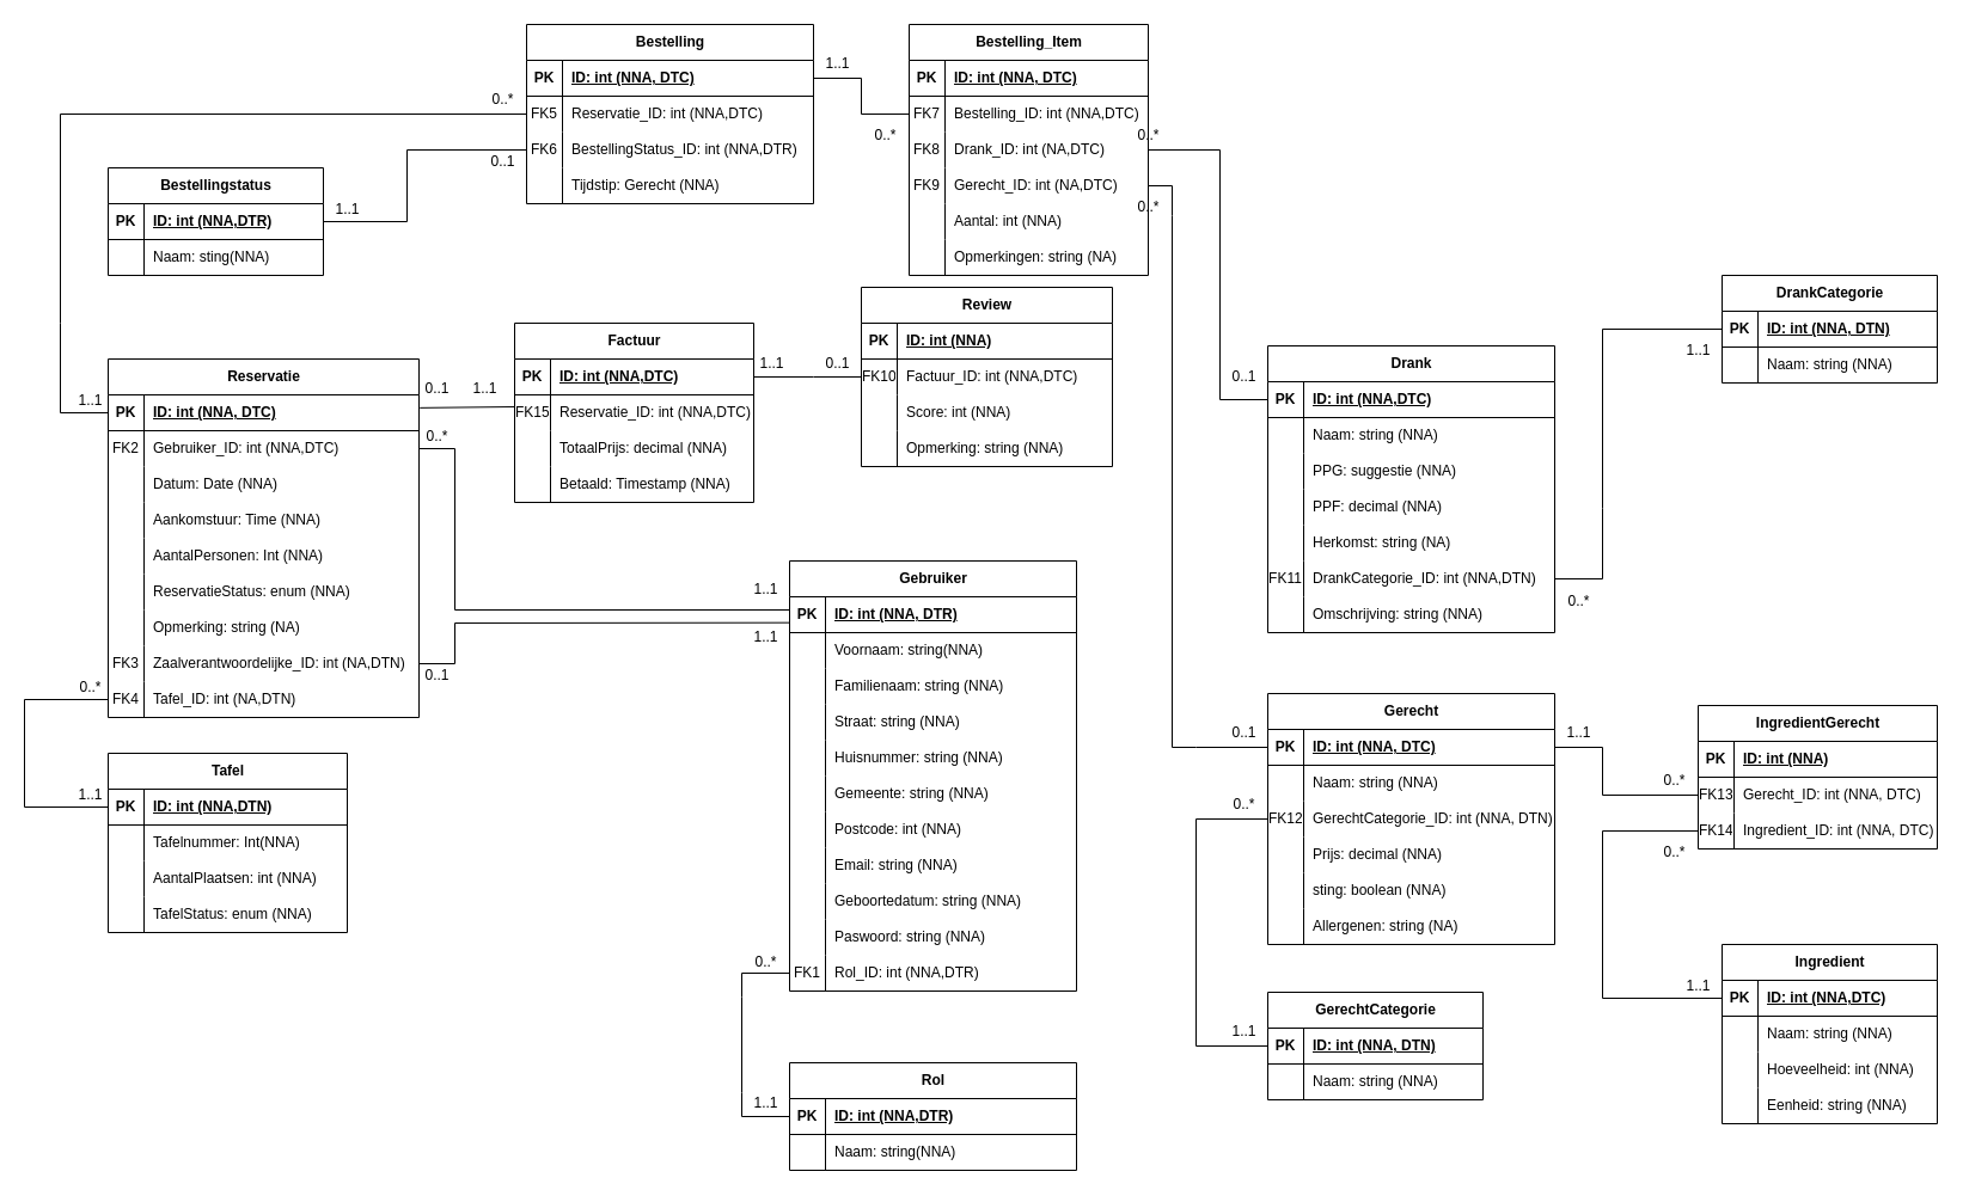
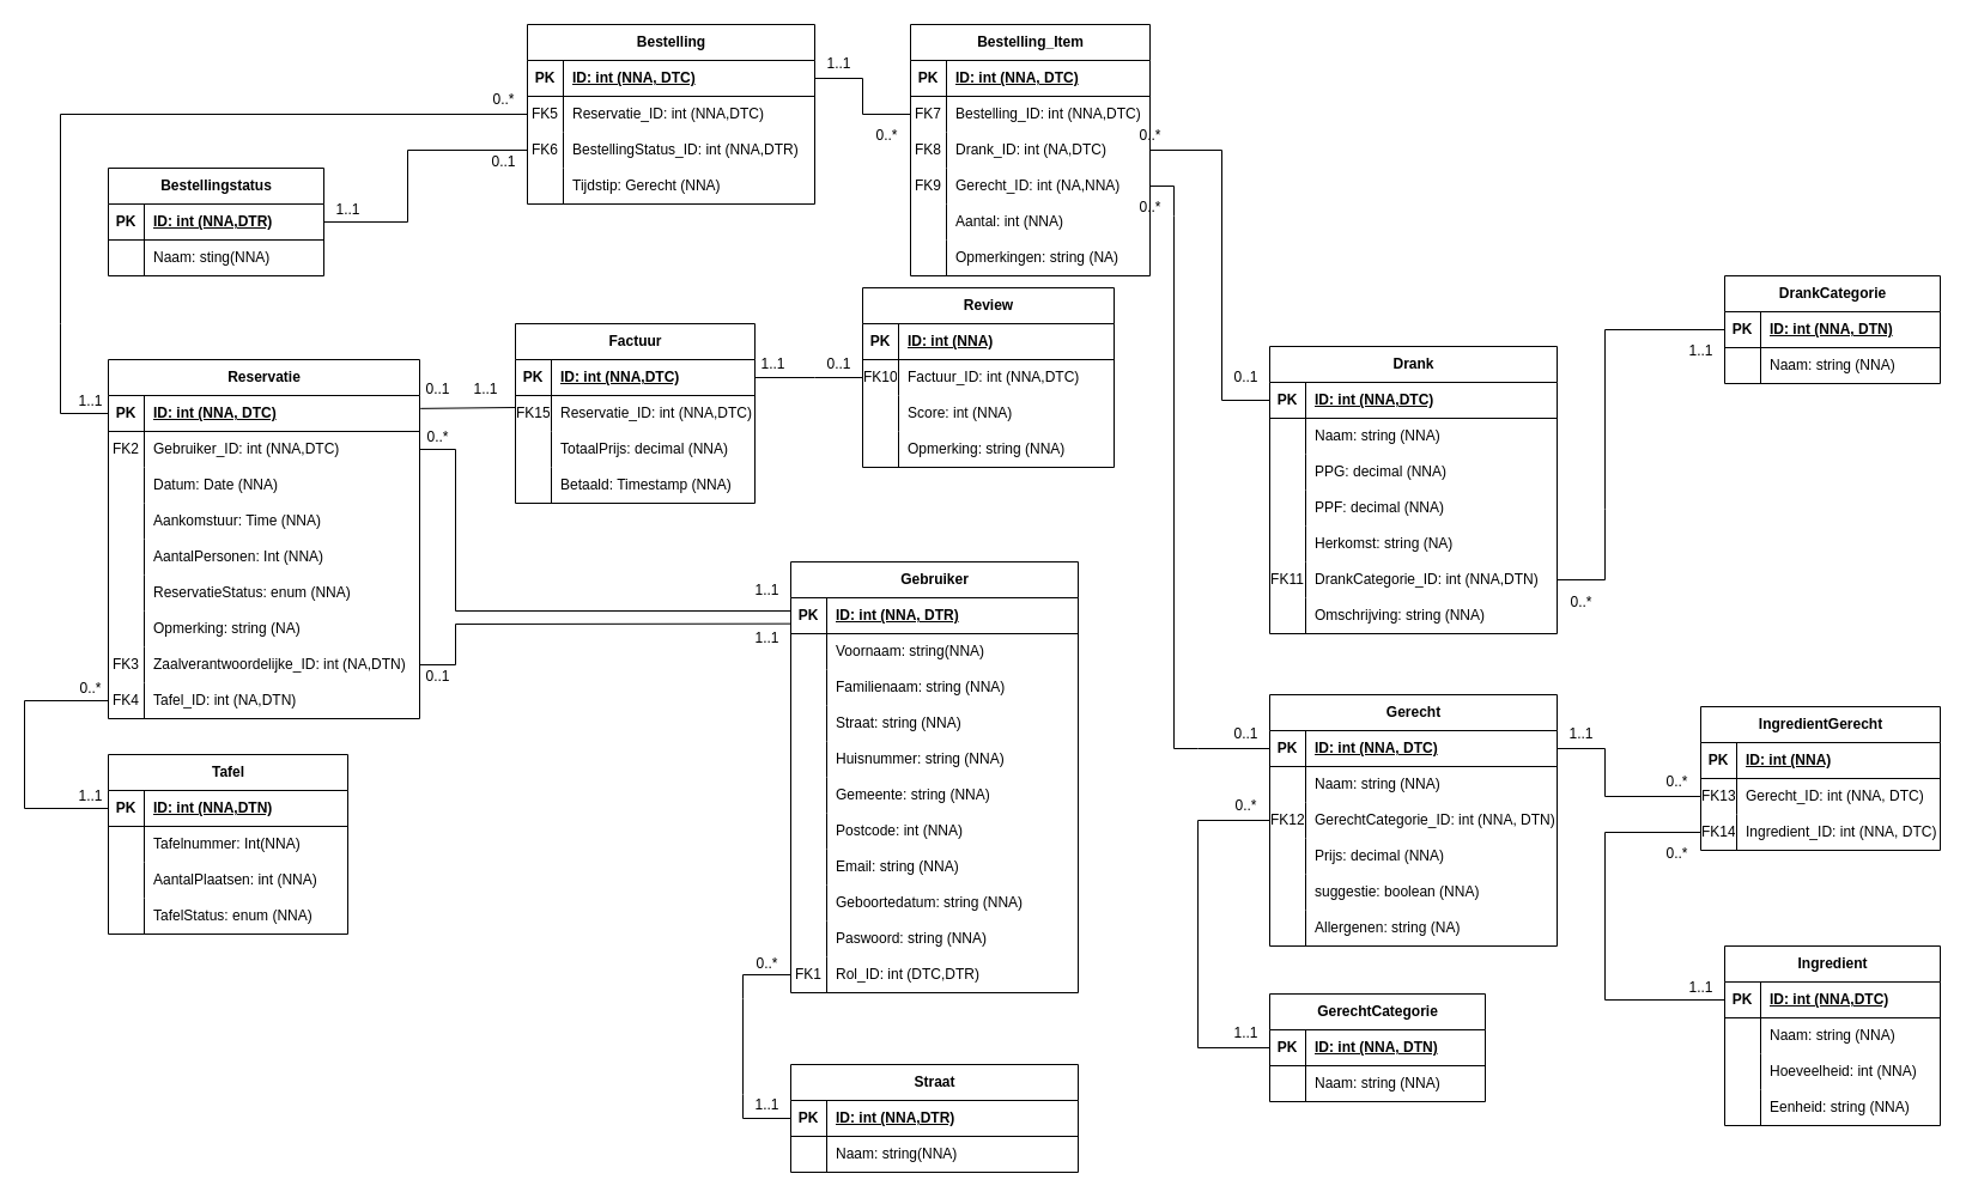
- <mxCell id="197" value="Gerecht_ID: int (NA,DTC)" style="shape=partialRectangle;connectable=0;fillColor=none;top=0;left=0;bottom=0;right=0;align=left;spacingLeft=6;overflow=hidden;whiteSpace=wrap;html=1;" parent="195" vertex="1"><mxGeometry x="30" width="170" height="30" as="geometry"><mxRectangle width="170" height="30" as="alternateBounds" /></mxGeometry></mxCell>
+ <mxCell id="197" value="Gerecht_ID: int (NA,NNA)" style="shape=partialRectangle;connectable=0;fillColor=none;top=0;left=0;bottom=0;right=0;align=left;spacingLeft=6;overflow=hidden;whiteSpace=wrap;html=1;" parent="195" vertex="1"><mxGeometry x="30" width="170" height="30" as="geometry"><mxRectangle width="170" height="30" as="alternateBounds" /></mxGeometry></mxCell>
- <mxCell id="45" value="PPG: suggestie (NNA)" style="shape=partialRectangle;connectable=0;fillColor=none;top=0;left=0;bottom=0;right=0;align=left;spacingLeft=6;overflow=hidden;whiteSpace=wrap;html=1;" parent="43" vertex="1"><mxGeometry x="30" width="210" height="30" as="geometry"><mxRectangle width="210" height="30" as="alternateBounds" /></mxGeometry></mxCell>
+ <mxCell id="45" value="PPG: decimal (NNA)" style="shape=partialRectangle;connectable=0;fillColor=none;top=0;left=0;bottom=0;right=0;align=left;spacingLeft=6;overflow=hidden;whiteSpace=wrap;html=1;" parent="43" vertex="1"><mxGeometry x="30" width="210" height="30" as="geometry"><mxRectangle width="210" height="30" as="alternateBounds" /></mxGeometry></mxCell>
- <mxCell id="80" value="sting: boolean (NNA)" style="shape=partialRectangle;connectable=0;fillColor=none;top=0;left=0;bottom=0;right=0;align=left;spacingLeft=6;overflow=hidden;whiteSpace=wrap;html=1;" parent="78" vertex="1"><mxGeometry x="30" width="210" height="30" as="geometry"><mxRectangle width="210" height="30" as="alternateBounds" /></mxGeometry></mxCell>
+ <mxCell id="80" value="suggestie: boolean (NNA)" style="shape=partialRectangle;connectable=0;fillColor=none;top=0;left=0;bottom=0;right=0;align=left;spacingLeft=6;overflow=hidden;whiteSpace=wrap;html=1;" parent="78" vertex="1"><mxGeometry x="30" width="210" height="30" as="geometry"><mxRectangle width="210" height="30" as="alternateBounds" /></mxGeometry></mxCell>
- <mxCell id="35" value="Rol_ID: int (NNA,DTR)" style="shape=partialRectangle;connectable=0;fillColor=none;top=0;left=0;bottom=0;right=0;align=left;spacingLeft=6;overflow=hidden;whiteSpace=wrap;html=1;" parent="33" vertex="1"><mxGeometry x="30" width="210" height="30" as="geometry"><mxRectangle width="210" height="30" as="alternateBounds" /></mxGeometry></mxCell>
+ <mxCell id="35" value="Rol_ID: int (DTC,DTR)" style="shape=partialRectangle;connectable=0;fillColor=none;top=0;left=0;bottom=0;right=0;align=left;spacingLeft=6;overflow=hidden;whiteSpace=wrap;html=1;" parent="33" vertex="1"><mxGeometry x="30" width="210" height="30" as="geometry"><mxRectangle width="210" height="30" as="alternateBounds" /></mxGeometry></mxCell>
- <mxCell id="114" value="Rol" style="shape=table;startSize=30;container=1;collapsible=1;childLayout=tableLayout;fixedRows=1;rowLines=0;fontStyle=1;align=center;resizeLast=1;html=1;" parent="1" vertex="1"><mxGeometry x="660" y="889" width="240" height="90" as="geometry" /></mxCell>
+ <mxCell id="114" value="Straat" style="shape=table;startSize=30;container=1;collapsible=1;childLayout=tableLayout;fixedRows=1;rowLines=0;fontStyle=1;align=center;resizeLast=1;html=1;" parent="1" vertex="1"><mxGeometry x="660" y="889" width="240" height="90" as="geometry" /></mxCell>
